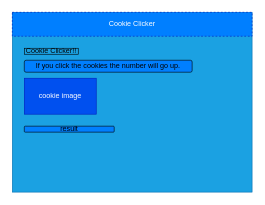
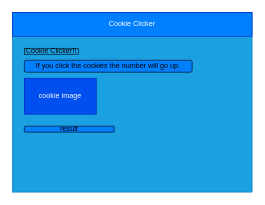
- <mxCell id="3" value="Cookie Clicker" style="rounded=0;whiteSpace=wrap;html=1;fillColor=#007FFF;fontColor=#ffffff;strokeColor=#001DBC;dashed=1;" parent="1" vertex="1"><mxGeometry x="20" y="20" width="400" height="40" as="geometry" /></mxCell>
+ <mxCell id="3" value="Cookie Clicker" style="rounded=0;whiteSpace=wrap;html=1;fillColor=#007FFF;fontColor=#ffffff;strokeColor=#001DBC;" parent="1" vertex="1"><mxGeometry x="20" y="20" width="400" height="40" as="geometry" /></mxCell>
